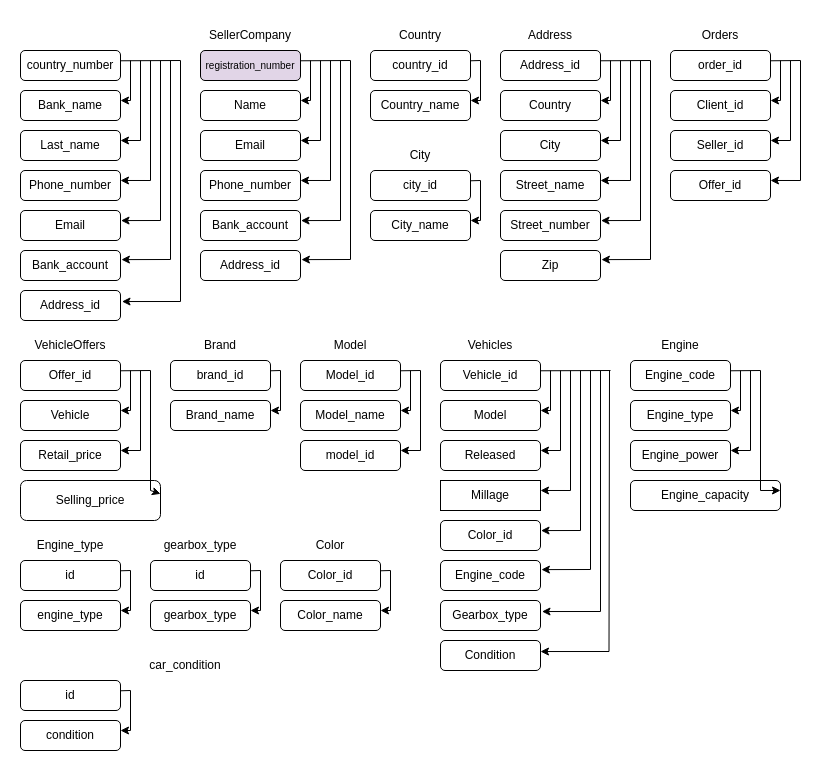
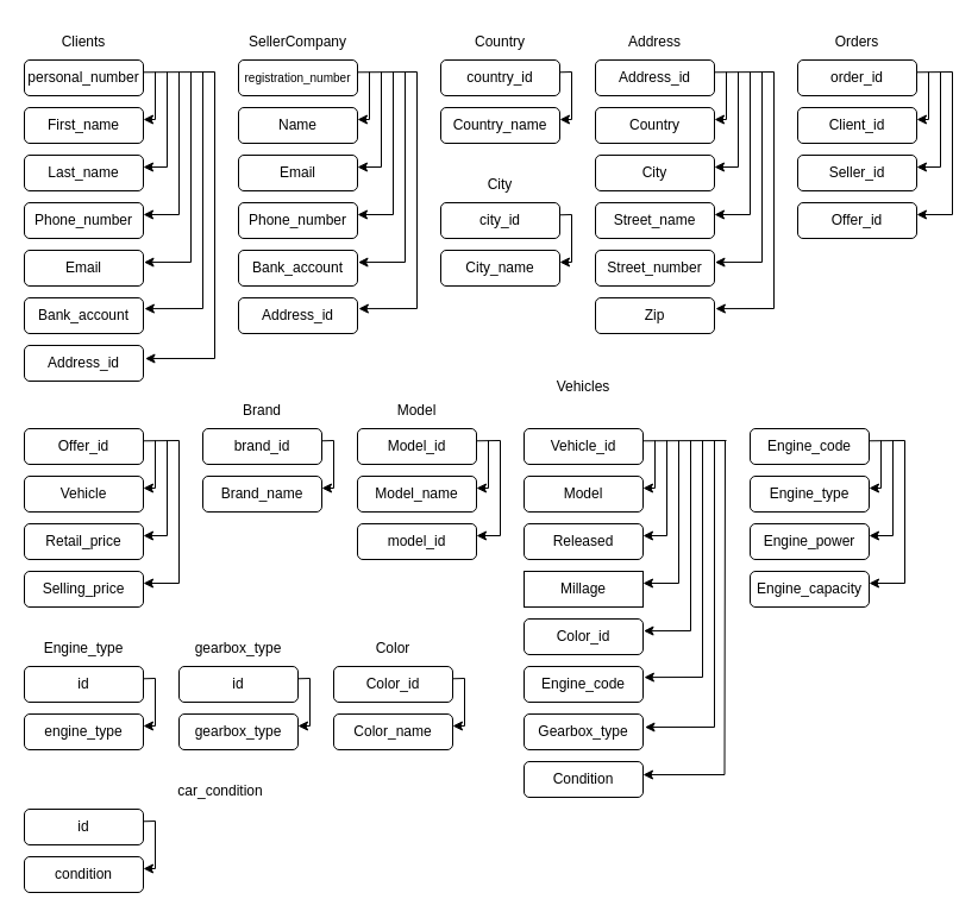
+ <mxCell id="2" value="Clients" style="text;html=1;strokeColor=none;fillColor=none;align=center;verticalAlign=middle;whiteSpace=wrap;rounded=0;" vertex="1" parent="1"><mxGeometry x="40" y="20" width="60" height="30" as="geometry" /></mxCell>
- <mxCell id="3" value="country_number" style="rounded=1;whiteSpace=wrap;html=1;" vertex="1" parent="1"><mxGeometry x="20" y="50" width="100" height="30" as="geometry" /></mxCell>
+ <mxCell id="3" value="personal_number" style="rounded=1;whiteSpace=wrap;html=1;" vertex="1" parent="1"><mxGeometry x="20" y="50" width="100" height="30" as="geometry" /></mxCell>
- <mxCell id="17" value="&lt;font style=&quot;font-size: 10px&quot;&gt;registration_number&lt;/font&gt;" style="rounded=1;whiteSpace=wrap;html=1;fillColor=#e1d5e7;" vertex="1" parent="1"><mxGeometry x="200" y="50" width="100" height="30" as="geometry" /></mxCell>
+ <mxCell id="17" value="&lt;font style=&quot;font-size: 10px&quot;&gt;registration_number&lt;/font&gt;" style="rounded=1;whiteSpace=wrap;html=1;" vertex="1" parent="1"><mxGeometry x="200" y="50" width="100" height="30" as="geometry" /></mxCell>
- <mxCell id="4" value="Bank_name" style="rounded=1;whiteSpace=wrap;html=1;" vertex="1" parent="1"><mxGeometry x="20" y="90" width="100" height="30" as="geometry" /></mxCell>
+ <mxCell id="4" value="First_name" style="rounded=1;whiteSpace=wrap;html=1;" vertex="1" parent="1"><mxGeometry x="20" y="90" width="100" height="30" as="geometry" /></mxCell>
- <mxCell id="62" value="VehicleOffers" style="text;html=1;strokeColor=none;fillColor=none;align=center;verticalAlign=middle;whiteSpace=wrap;rounded=0;" vertex="1" parent="1"><mxGeometry x="40" y="330" width="60" height="30" as="geometry" /></mxCell>
- <mxCell id="83" value="Vehicles" style="text;html=1;strokeColor=none;fillColor=none;align=center;verticalAlign=middle;whiteSpace=wrap;rounded=0;" vertex="1" parent="1"><mxGeometry x="460" y="330" width="60" height="30" as="geometry" /></mxCell>
+ <mxCell id="83" value="Vehicles" style="text;html=1;strokeColor=none;fillColor=none;align=center;verticalAlign=middle;whiteSpace=wrap;rounded=0;" vertex="1" parent="1"><mxGeometry x="460" y="310" width="60" height="30" as="geometry" /></mxCell>
- <mxCell id="100" value="Engine" style="text;html=1;strokeColor=none;fillColor=none;align=center;verticalAlign=middle;whiteSpace=wrap;rounded=0;" vertex="1" parent="1"><mxGeometry x="650" y="330" width="60" height="30" as="geometry" /></mxCell>
- <mxCell id="104" value="Engine_capacity" style="rounded=1;whiteSpace=wrap;html=1;" vertex="1" parent="1"><mxGeometry x="630" y="480" width="150" height="30" as="geometry" /></mxCell>
+ <mxCell id="104" value="Engine_capacity" style="rounded=1;whiteSpace=wrap;html=1;" vertex="1" parent="1"><mxGeometry x="630" y="480" width="100" height="30" as="geometry" /></mxCell>
- <mxCell id="66" value="Selling_price" style="rounded=1;whiteSpace=wrap;html=1;" vertex="1" parent="1"><mxGeometry x="20" y="480" width="140" height="40" as="geometry" /></mxCell>
+ <mxCell id="66" value="Selling_price" style="rounded=1;whiteSpace=wrap;html=1;" vertex="1" parent="1"><mxGeometry x="20" y="480" width="100" height="30" as="geometry" /></mxCell>
